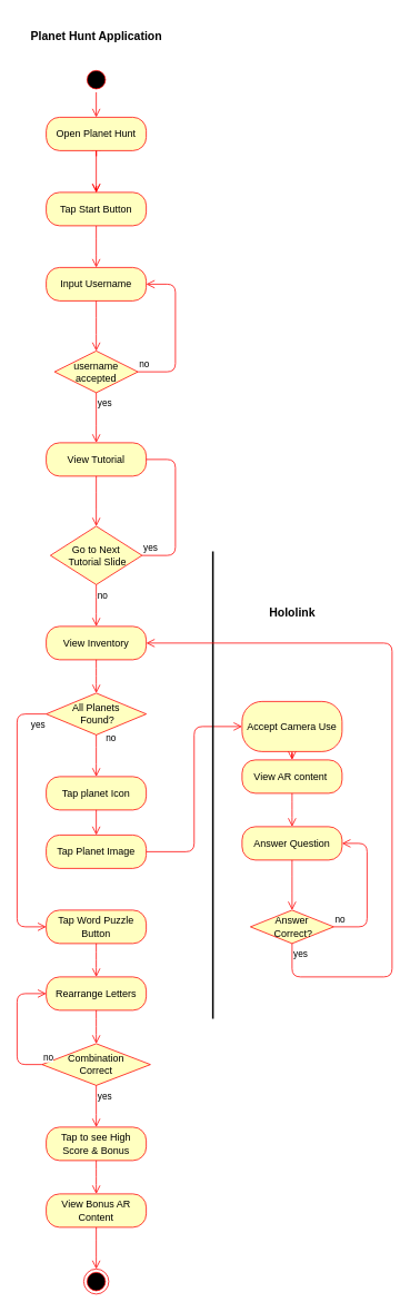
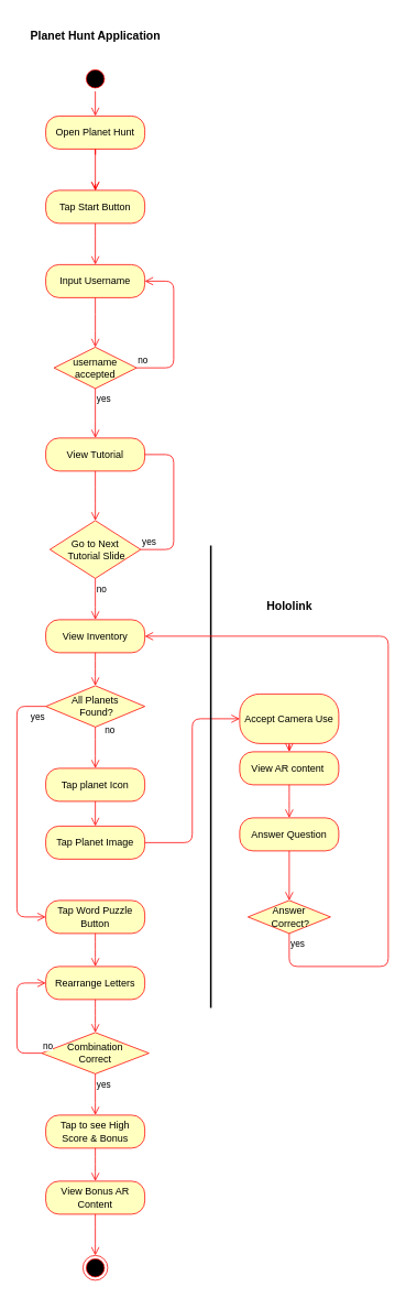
- <mxCell id="39" value="no" style="edgeStyle=orthogonalEdgeStyle;html=1;align=left;verticalAlign=bottom;endArrow=open;endSize=8;strokeColor=#ff0000;entryX=1;entryY=0.5;entryDx=0;entryDy=0;" edge="1" source="38" parent="1" target="36"><mxGeometry x="-1" relative="1" as="geometry"><mxPoint x="490" y="1110" as="targetPoint" /><Array as="points"><mxPoint x="440" y="1110" /><mxPoint x="440" y="1010" /></Array></mxGeometry></mxCell>
